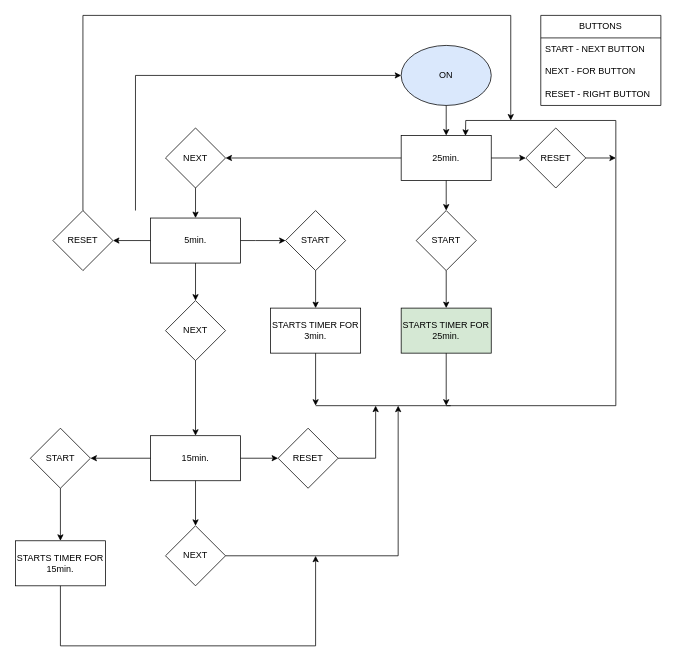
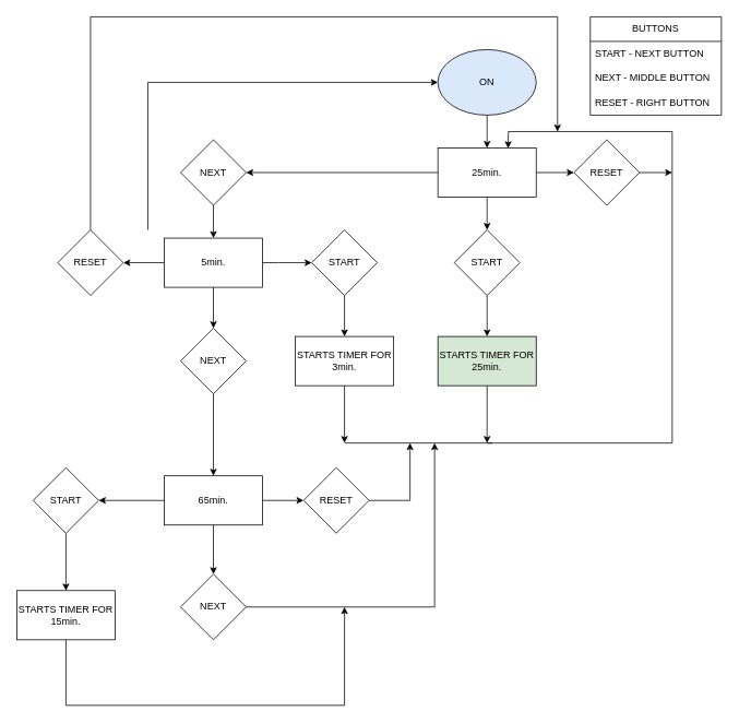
- <mxCell id="11" value="NEXT - FOR BUTTON" style="text;strokeColor=none;fillColor=none;align=left;verticalAlign=middle;spacingLeft=4;spacingRight=4;overflow=hidden;points=[[0,0.5],[1,0.5]];portConstraint=eastwest;rotatable=0;whiteSpace=wrap;html=1;" vertex="1" parent="9"><mxGeometry y="60" width="160" height="30" as="geometry" /></mxCell>
+ <mxCell id="11" value="NEXT - MIDDLE BUTTON" style="text;strokeColor=none;fillColor=none;align=left;verticalAlign=middle;spacingLeft=4;spacingRight=4;overflow=hidden;points=[[0,0.5],[1,0.5]];portConstraint=eastwest;rotatable=0;whiteSpace=wrap;html=1;" vertex="1" parent="9"><mxGeometry y="60" width="160" height="30" as="geometry" /></mxCell>
- <mxCell id="37" value="15min." style="rounded=0;whiteSpace=wrap;html=1;" vertex="1" parent="1"><mxGeometry x="200" y="580" width="120" height="60" as="geometry" /></mxCell>
+ <mxCell id="37" value="65min." style="rounded=0;whiteSpace=wrap;html=1;" vertex="1" parent="1"><mxGeometry x="200" y="580" width="120" height="60" as="geometry" /></mxCell>
